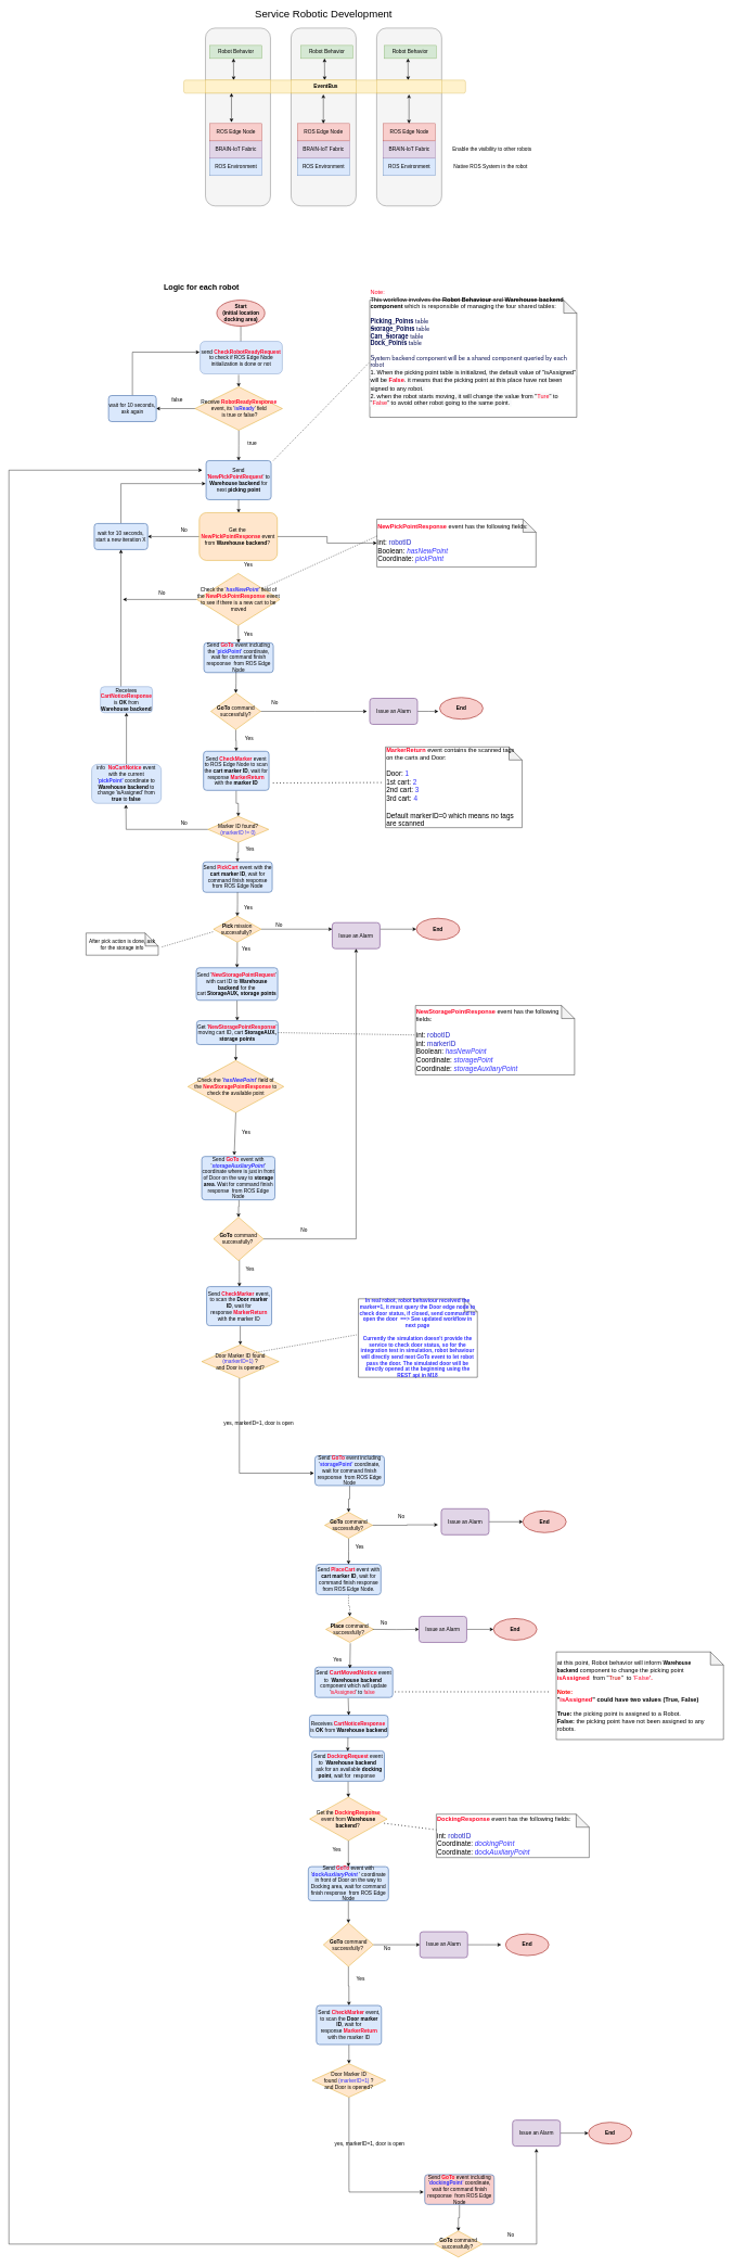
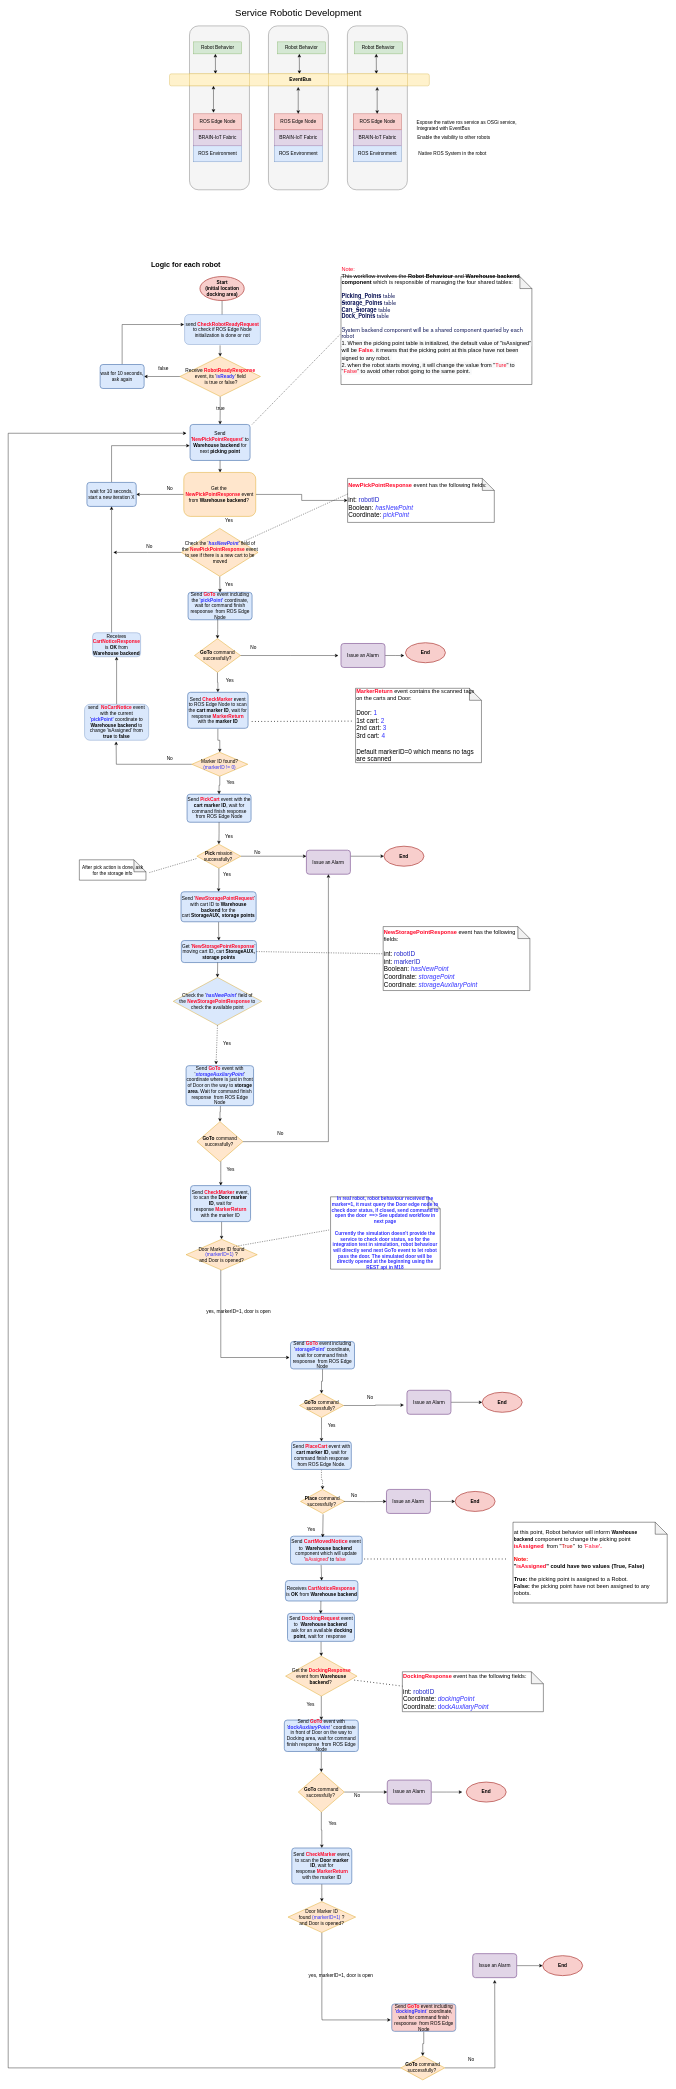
+ <mxCell id="44" value="Expose the native ros service as OSGi service,&lt;br&gt;Integrated with EventBus" style="text;html=1;resizable=0;autosize=1;align=left;verticalAlign=middle;points=[];fillColor=none;strokeColor=none;rounded=0;" parent="1" vertex="1"><mxGeometry x="1040" y="296" width="270" height="30" as="geometry" /></mxCell>
- <mxCell id="154" value="true" style="text;html=1;resizable=0;autosize=1;align=center;verticalAlign=middle;points=[];fillColor=none;strokeColor=none;rounded=0;" parent="1" vertex="1"><mxGeometry x="561" y="1010" width="40" height="20" as="geometry" /></mxCell>
+ <mxCell id="154" value="true" style="text;html=1;resizable=0;autosize=1;align=center;verticalAlign=middle;points=[];fillColor=none;strokeColor=none;rounded=0;" parent="1" vertex="1"><mxGeometry x="531" y="1010" width="40" height="20" as="geometry" /></mxCell>
- <mxCell id="159" value="info&amp;nbsp; &lt;b&gt;&lt;font color=&quot;#ff0829&quot;&gt;NoCartNotice&lt;/font&gt;&lt;/b&gt; event with the current '&lt;b&gt;&lt;font color=&quot;#3333ff&quot;&gt;pickPoint'&lt;/font&gt;&amp;nbsp;&lt;/b&gt;coordinate to &lt;b&gt;Warehouse backend &lt;/b&gt;to change 'isAssigned' from &lt;b&gt;true&lt;/b&gt; to &lt;b&gt;false&lt;/b&gt;" style="rounded=1;whiteSpace=wrap;html=1;fillColor=#dae8fc;strokeColor=#6c8ebf;" parent="1" vertex="1"><mxGeometry x="211" y="1760" width="160.38" height="90" as="geometry" /></mxCell>
+ <mxCell id="159" value="send&amp;nbsp; &lt;b&gt;&lt;font color=&quot;#ff0829&quot;&gt;NoCartNotice&lt;/font&gt;&lt;/b&gt; event with the current '&lt;b&gt;&lt;font color=&quot;#3333ff&quot;&gt;pickPoint'&lt;/font&gt;&amp;nbsp;&lt;/b&gt;coordinate to &lt;b&gt;Warehouse backend &lt;/b&gt;to change 'isAssigned' from &lt;b&gt;true&lt;/b&gt; to &lt;b&gt;false&lt;/b&gt;" style="rounded=1;whiteSpace=wrap;html=1;fillColor=#dae8fc;strokeColor=#6c8ebf;" parent="1" vertex="1"><mxGeometry x="211" y="1760" width="160.38" height="90" as="geometry" /></mxCell>
- <mxCell id="175" value="Check the '&lt;i&gt;&lt;b&gt;&lt;font color=&quot;#3333ff&quot;&gt;hasNewPoint&lt;/font&gt;&lt;/b&gt;&lt;/i&gt;' field of &lt;br&gt;the &lt;font color=&quot;#ff0829&quot;&gt;&lt;b&gt;NewStorage&lt;/b&gt;&lt;/font&gt;&lt;b&gt;&lt;font color=&quot;#ff0829&quot;&gt;Point&lt;/font&gt;&lt;/b&gt;&lt;b&gt;&lt;font color=&quot;#ff0829&quot;&gt;Response&lt;/font&gt;&lt;/b&gt;&amp;nbsp;to check the available point" style="rhombus;whiteSpace=wrap;html=1;fillColor=#ffe6cc;strokeColor=#d79b00;" vertex="1" parent="1"><mxGeometry x="432.81" y="2443" width="221.37" height="120" as="geometry" /></mxCell>
+ <mxCell id="175" value="Check the '&lt;i&gt;&lt;b&gt;&lt;font color=&quot;#3333ff&quot;&gt;hasNewPoint&lt;/font&gt;&lt;/b&gt;&lt;/i&gt;' field of &lt;br&gt;the &lt;font color=&quot;#ff0829&quot;&gt;&lt;b&gt;NewStorage&lt;/b&gt;&lt;/font&gt;&lt;b&gt;&lt;font color=&quot;#ff0829&quot;&gt;Point&lt;/font&gt;&lt;/b&gt;&lt;b&gt;&lt;font color=&quot;#ff0829&quot;&gt;Response&lt;/font&gt;&lt;/b&gt;&amp;nbsp;to check the available point" style="rhombus;whiteSpace=wrap;html=1;fillColor=#dae8fc;strokeColor=#d79b00;" vertex="1" parent="1"><mxGeometry x="432.81" y="2443" width="221.37" height="120" as="geometry" /></mxCell>
- <mxCell id="177" value="" style="endArrow=classic;html=1;exitX=0.5;exitY=1;exitDx=0;exitDy=0;entryX=0.444;entryY=-0.03;entryDx=0;entryDy=0;entryPerimeter=0;" edge="1" parent="1" source="175" target="109"><mxGeometry width="50" height="50" relative="1" as="geometry"><mxPoint x="557.005" y="2416" as="sourcePoint" /><mxPoint x="544" y="2596" as="targetPoint" /></mxGeometry></mxCell>
+ <mxCell id="177" value="" style="endArrow=classic;html=1;exitX=0.5;exitY=1;exitDx=0;exitDy=0;entryX=0.444;entryY=-0.03;entryDx=0;entryDy=0;entryPerimeter=0;dashed=1;" edge="1" parent="1" source="175" target="109"><mxGeometry width="50" height="50" relative="1" as="geometry"><mxPoint x="557.005" y="2416" as="sourcePoint" /><mxPoint x="544" y="2596" as="targetPoint" /></mxGeometry></mxCell>
